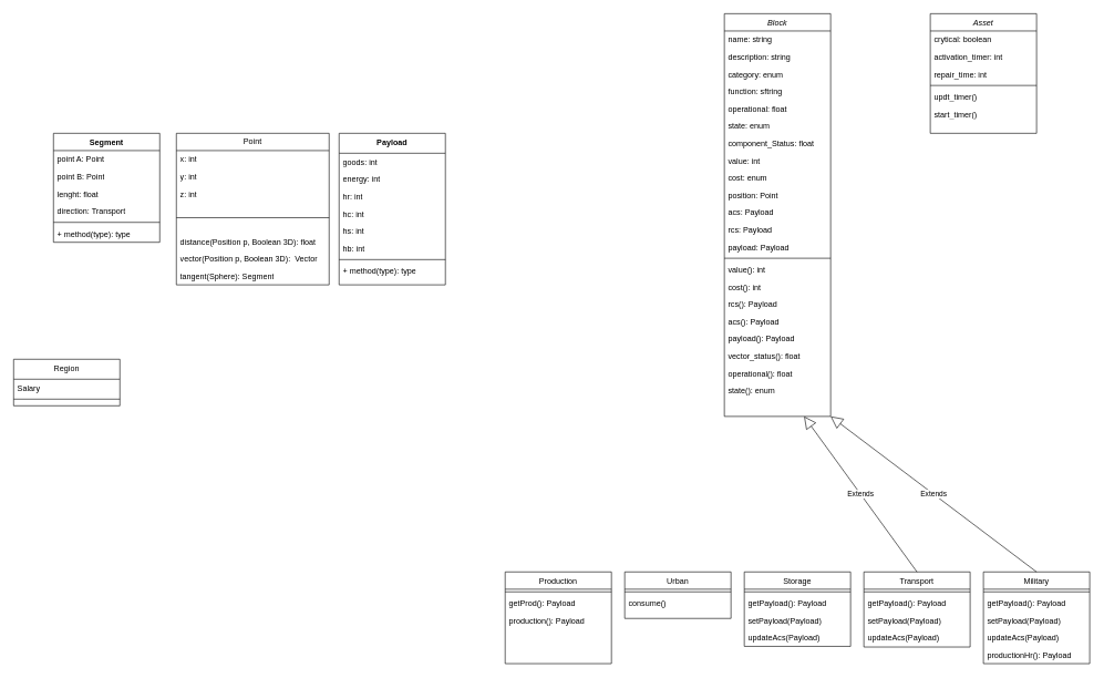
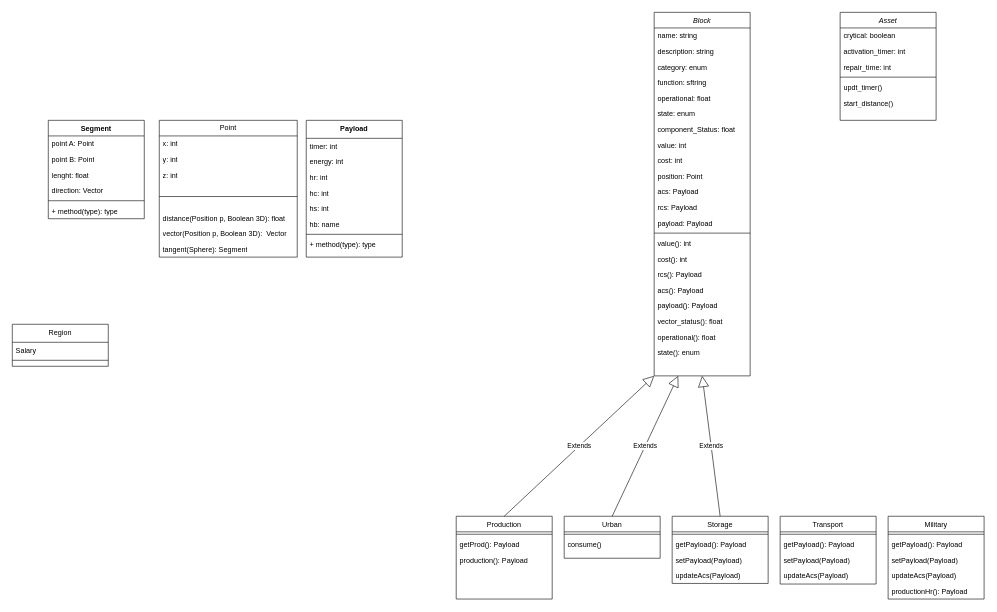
- <mxCell id="31" value="start_timer()" style="text;strokeColor=none;fillColor=none;align=left;verticalAlign=top;spacingLeft=4;spacingRight=4;overflow=hidden;rotatable=0;points=[[0,0.5],[1,0.5]];portConstraint=eastwest;whiteSpace=wrap;html=1;" vertex="1" parent="25"><mxGeometry y="138" width="160" height="26" as="geometry" /></mxCell>
+ <mxCell id="31" value="start_distance()" style="text;strokeColor=none;fillColor=none;align=left;verticalAlign=top;spacingLeft=4;spacingRight=4;overflow=hidden;rotatable=0;points=[[0,0.5],[1,0.5]];portConstraint=eastwest;whiteSpace=wrap;html=1;" vertex="1" parent="25"><mxGeometry y="138" width="160" height="26" as="geometry" /></mxCell>
- <mxCell id="48" value="goods: int" style="text;strokeColor=none;fillColor=none;align=left;verticalAlign=top;spacingLeft=4;spacingRight=4;overflow=hidden;rotatable=0;points=[[0,0.5],[1,0.5]];portConstraint=eastwest;whiteSpace=wrap;html=1;" parent="47" vertex="1"><mxGeometry y="30" width="160" height="26" as="geometry" /></mxCell>
+ <mxCell id="48" value="timer: int" style="text;strokeColor=none;fillColor=none;align=left;verticalAlign=top;spacingLeft=4;spacingRight=4;overflow=hidden;rotatable=0;points=[[0,0.5],[1,0.5]];portConstraint=eastwest;whiteSpace=wrap;html=1;" parent="47" vertex="1"><mxGeometry y="30" width="160" height="26" as="geometry" /></mxCell>
- <mxCell id="11" value="cost: enum" style="text;align=left;verticalAlign=top;spacingLeft=4;spacingRight=4;overflow=hidden;rotatable=0;points=[[0,0.5],[1,0.5]];portConstraint=eastwest;rounded=0;shadow=0;html=0;" parent="2" vertex="1"><mxGeometry y="234" width="160" height="26" as="geometry" /></mxCell>
+ <mxCell id="11" value="cost: int" style="text;align=left;verticalAlign=top;spacingLeft=4;spacingRight=4;overflow=hidden;rotatable=0;points=[[0,0.5],[1,0.5]];portConstraint=eastwest;rounded=0;shadow=0;html=0;" parent="2" vertex="1"><mxGeometry y="234" width="160" height="26" as="geometry" /></mxCell>
- <mxCell id="84" value="direction: Transport" style="text;strokeColor=none;fillColor=none;align=left;verticalAlign=top;spacingLeft=4;spacingRight=4;overflow=hidden;rotatable=0;points=[[0,0.5],[1,0.5]];portConstraint=eastwest;whiteSpace=wrap;html=1;" vertex="1" parent="80"><mxGeometry y="104" width="160" height="26" as="geometry" /></mxCell>
+ <mxCell id="84" value="direction: Vector" style="text;strokeColor=none;fillColor=none;align=left;verticalAlign=top;spacingLeft=4;spacingRight=4;overflow=hidden;rotatable=0;points=[[0,0.5],[1,0.5]];portConstraint=eastwest;whiteSpace=wrap;html=1;" vertex="1" parent="80"><mxGeometry y="104" width="160" height="26" as="geometry" /></mxCell>
- <mxCell id="53" value="hb: int" style="text;strokeColor=none;fillColor=none;align=left;verticalAlign=top;spacingLeft=4;spacingRight=4;overflow=hidden;rotatable=0;points=[[0,0.5],[1,0.5]];portConstraint=eastwest;whiteSpace=wrap;html=1;" parent="47" vertex="1"><mxGeometry y="160" width="160" height="26" as="geometry" /></mxCell>
+ <mxCell id="53" value="hb: name" style="text;strokeColor=none;fillColor=none;align=left;verticalAlign=top;spacingLeft=4;spacingRight=4;overflow=hidden;rotatable=0;points=[[0,0.5],[1,0.5]];portConstraint=eastwest;whiteSpace=wrap;html=1;" parent="47" vertex="1"><mxGeometry y="160" width="160" height="26" as="geometry" /></mxCell>
+ <mxCell id="76" value="Extends" style="endArrow=block;endSize=16;endFill=0;html=1;rounded=0;exitX=0.5;exitY=0;exitDx=0;exitDy=0;entryX=0;entryY=1;entryDx=0;entryDy=0;" parent="1" source="32" target="2" edge="1"><mxGeometry width="160" relative="1" as="geometry"><mxPoint x="950" y="460" as="sourcePoint" /><mxPoint x="1110" y="460" as="targetPoint" /></mxGeometry></mxCell>
- <mxCell id="79" value="Extends" style="endArrow=block;endSize=16;endFill=0;html=1;rounded=0;exitX=0.5;exitY=0;exitDx=0;exitDy=0;entryX=1;entryY=1;entryDx=0;entryDy=0;" parent="1" source="69" target="2" edge="1"><mxGeometry width="160" relative="1" as="geometry"><mxPoint x="1560" y="860" as="sourcePoint" /><mxPoint x="1110" y="460" as="targetPoint" /></mxGeometry></mxCell>
- <mxCell id="77" value="Extends" style="endArrow=block;endSize=16;endFill=0;html=1;rounded=0;exitX=0.5;exitY=0;exitDx=0;exitDy=0;entryX=0.75;entryY=1;entryDx=0;entryDy=0;" parent="1" source="64" target="2" edge="1"><mxGeometry width="160" relative="1" as="geometry"><mxPoint x="950" y="460" as="sourcePoint" /><mxPoint x="1110" y="460" as="targetPoint" /><mxPoint as="offset" /></mxGeometry></mxCell>
+ <mxCell id="75" value="Extends" style="endArrow=block;endSize=16;endFill=0;html=1;rounded=0;exitX=0.5;exitY=0;exitDx=0;exitDy=0;entryX=0.25;entryY=1;entryDx=0;entryDy=0;" parent="1" source="36" target="2" edge="1"><mxGeometry width="160" relative="1" as="geometry"><mxPoint x="950" y="460" as="sourcePoint" /><mxPoint x="1154" y="20" as="targetPoint" /></mxGeometry></mxCell>
+ <mxCell id="78" value="Extends" style="endArrow=block;endSize=16;endFill=0;html=1;rounded=0;exitX=0.5;exitY=0;exitDx=0;exitDy=0;entryX=0.5;entryY=1;entryDx=0;entryDy=0;" parent="1" source="39" target="2" edge="1"><mxGeometry width="160" relative="1" as="geometry"><mxPoint x="950" y="460" as="sourcePoint" /><mxPoint x="1110" y="460" as="targetPoint" /></mxGeometry></mxCell>
